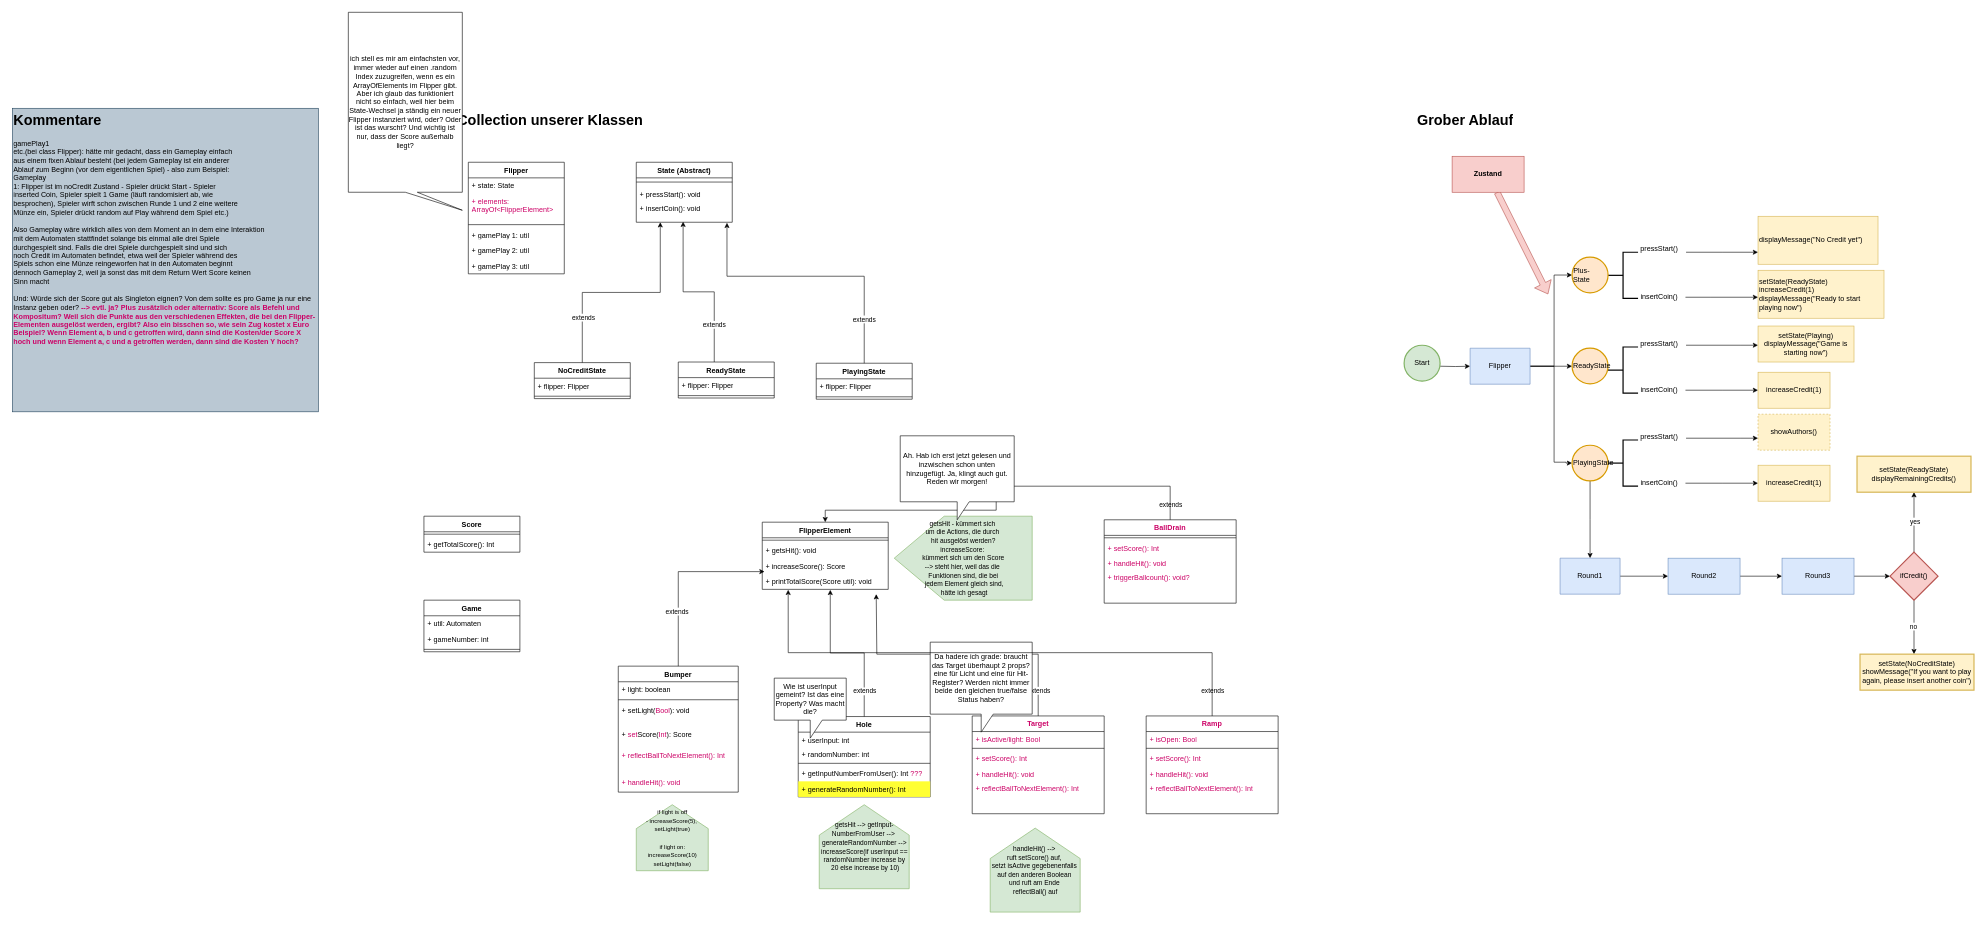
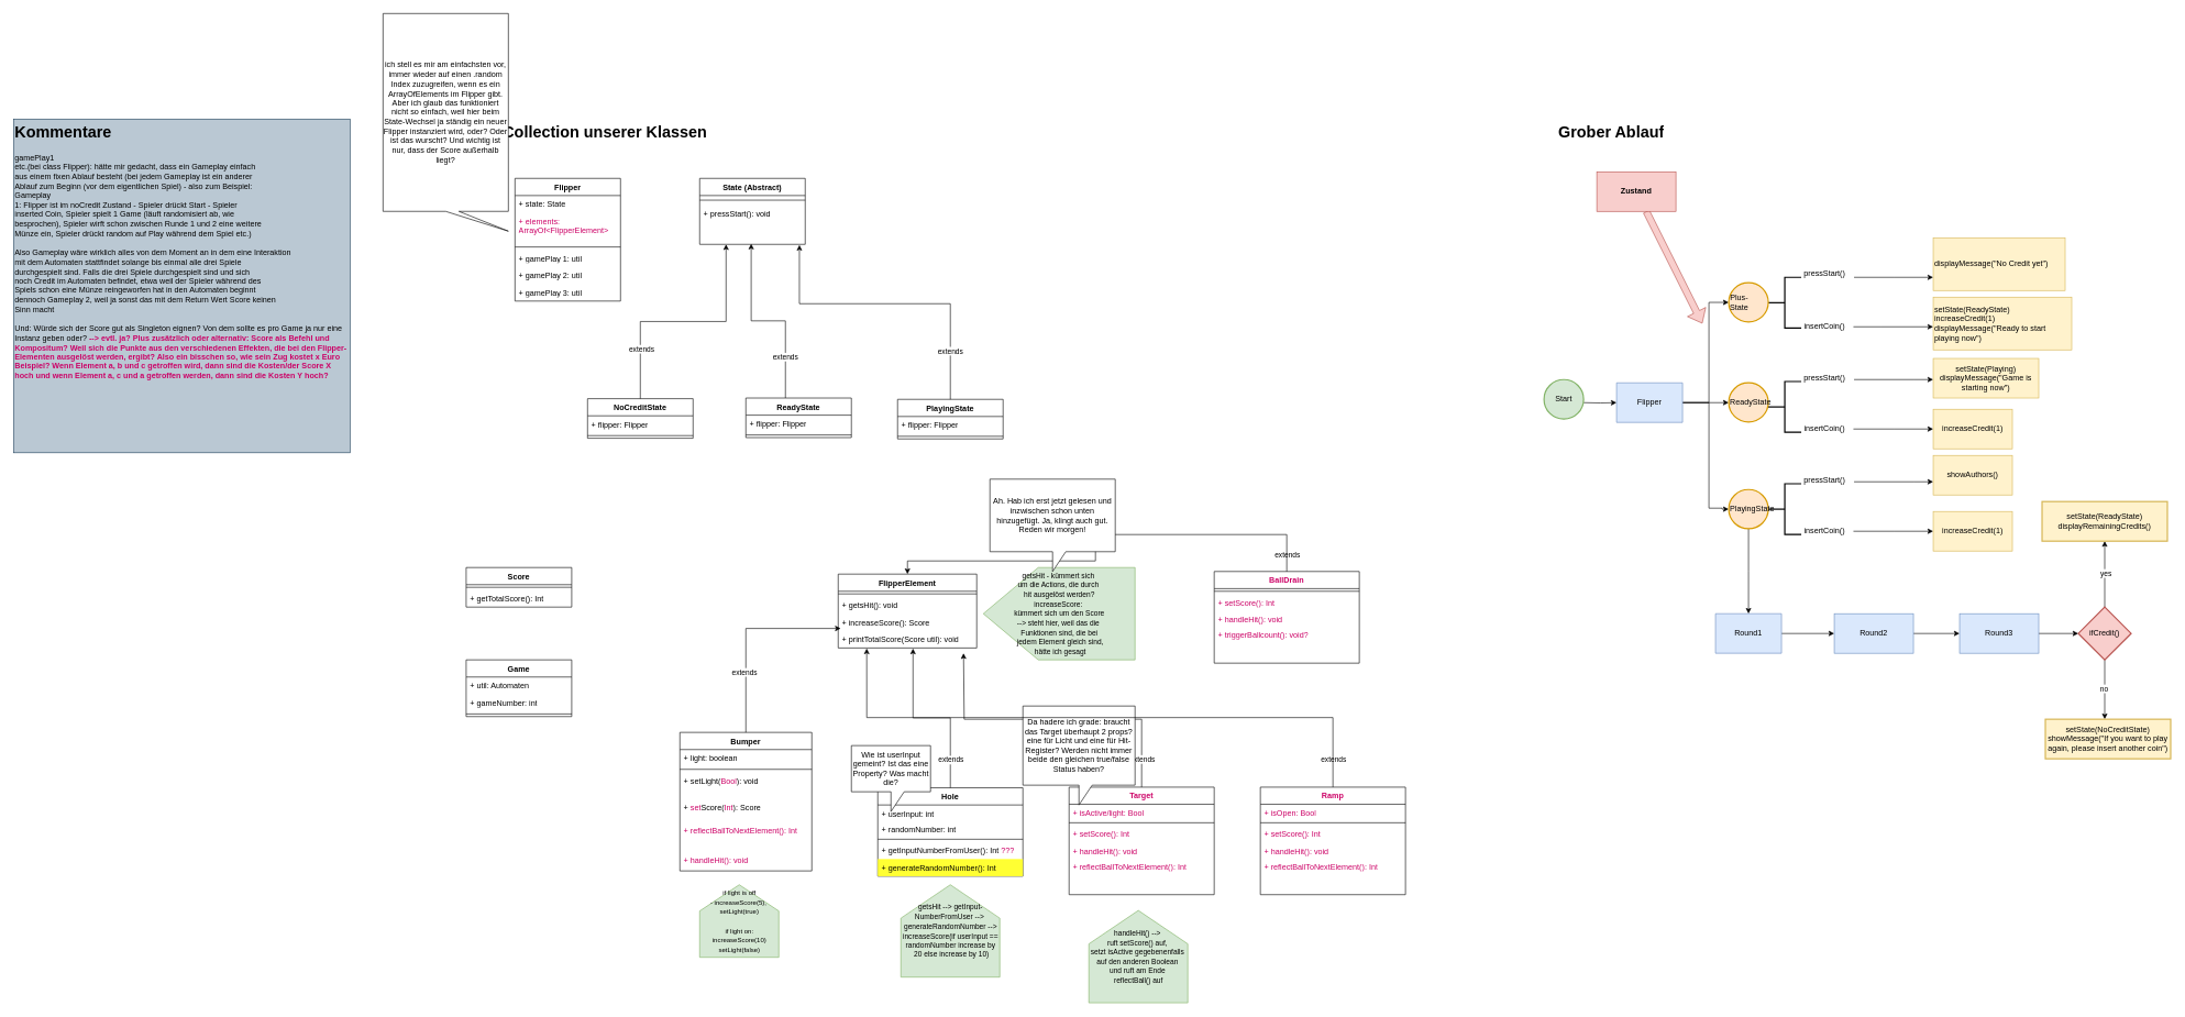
- <mxCell id="61" value="+ insertCoin(): void" style="text;strokeColor=none;fillColor=none;align=left;verticalAlign=top;spacingLeft=4;spacingRight=4;overflow=hidden;rotatable=0;points=[[0,0.5],[1,0.5]];portConstraint=eastwest;whiteSpace=wrap;html=1;" parent="1" vertex="1"><mxGeometry x="1060" y="334" width="130" height="26" as="geometry" /></mxCell>
- <mxCell id="33" value="showAuthors()" style="whiteSpace=wrap;html=1;fillColor=#fff2cc;strokeColor=#d6b656;dashed=1;" parent="1" vertex="1"><mxGeometry x="2930" y="690" width="120" height="60" as="geometry" /></mxCell>
+ <mxCell id="33" value="showAuthors()" style="whiteSpace=wrap;html=1;fillColor=#fff2cc;strokeColor=#d6b656;" parent="1" vertex="1"><mxGeometry x="2930" y="690" width="120" height="60" as="geometry" /></mxCell>
